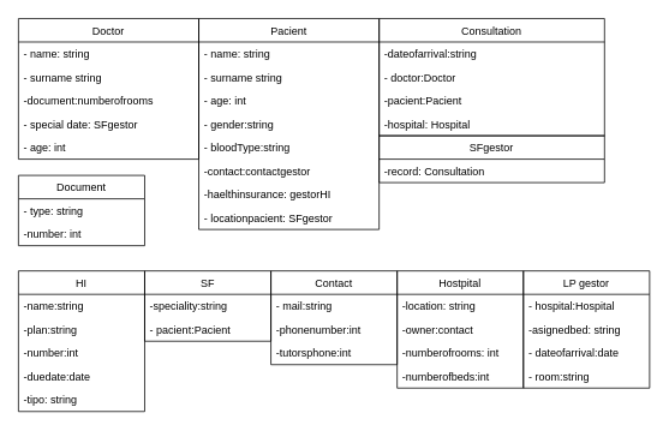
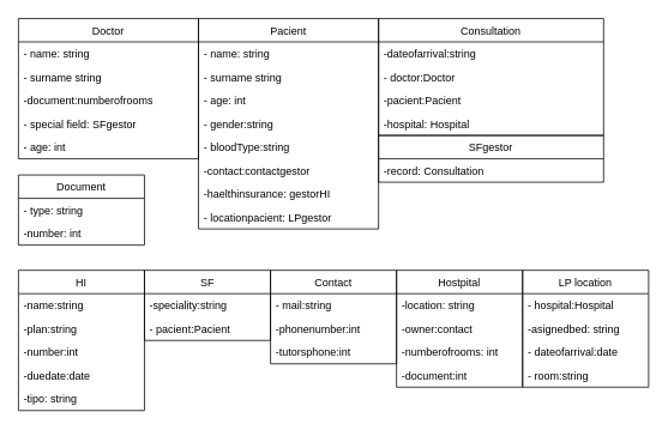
- <mxCell id="15" value="- special date: SFgestor" style="text;strokeColor=none;fillColor=none;align=left;verticalAlign=top;spacingLeft=4;spacingRight=4;overflow=hidden;rotatable=0;points=[[0,0.5],[1,0.5]];portConstraint=eastwest;" vertex="1" parent="11"><mxGeometry y="104" width="200" height="26" as="geometry" /></mxCell>
+ <mxCell id="15" value="- special field: SFgestor" style="text;strokeColor=none;fillColor=none;align=left;verticalAlign=top;spacingLeft=4;spacingRight=4;overflow=hidden;rotatable=0;points=[[0,0.5],[1,0.5]];portConstraint=eastwest;" vertex="1" parent="11"><mxGeometry y="104" width="200" height="26" as="geometry" /></mxCell>
- <mxCell id="10" value="- locationpacient: SFgestor" style="text;strokeColor=none;fillColor=none;align=left;verticalAlign=top;spacingLeft=4;spacingRight=4;overflow=hidden;rotatable=0;points=[[0,0.5],[1,0.5]];portConstraint=eastwest;" vertex="1" parent="2"><mxGeometry y="208" width="200" height="26" as="geometry" /></mxCell>
+ <mxCell id="10" value="- locationpacient: LPgestor" style="text;strokeColor=none;fillColor=none;align=left;verticalAlign=top;spacingLeft=4;spacingRight=4;overflow=hidden;rotatable=0;points=[[0,0.5],[1,0.5]];portConstraint=eastwest;" vertex="1" parent="2"><mxGeometry y="208" width="200" height="26" as="geometry" /></mxCell>
- <mxCell id="42" value="LP gestor" style="swimlane;fontStyle=0;childLayout=stackLayout;horizontal=1;startSize=26;fillColor=none;horizontalStack=0;resizeParent=1;resizeParentMax=0;resizeLast=0;collapsible=1;marginBottom=0;" vertex="1" parent="1"><mxGeometry x="580" y="300" width="140" height="130" as="geometry" /></mxCell>
+ <mxCell id="42" value="LP location" style="swimlane;fontStyle=0;childLayout=stackLayout;horizontal=1;startSize=26;fillColor=none;horizontalStack=0;resizeParent=1;resizeParentMax=0;resizeLast=0;collapsible=1;marginBottom=0;" vertex="1" parent="1"><mxGeometry x="580" y="300" width="140" height="130" as="geometry" /></mxCell>
- <mxCell id="41" value="-numberofbeds:int" style="text;strokeColor=none;fillColor=none;align=left;verticalAlign=top;spacingLeft=4;spacingRight=4;overflow=hidden;rotatable=0;points=[[0,0.5],[1,0.5]];portConstraint=eastwest;" vertex="1" parent="37"><mxGeometry y="104" width="140" height="26" as="geometry" /></mxCell>
+ <mxCell id="41" value="-document:int" style="text;strokeColor=none;fillColor=none;align=left;verticalAlign=top;spacingLeft=4;spacingRight=4;overflow=hidden;rotatable=0;points=[[0,0.5],[1,0.5]];portConstraint=eastwest;" vertex="1" parent="37"><mxGeometry y="104" width="140" height="26" as="geometry" /></mxCell>
